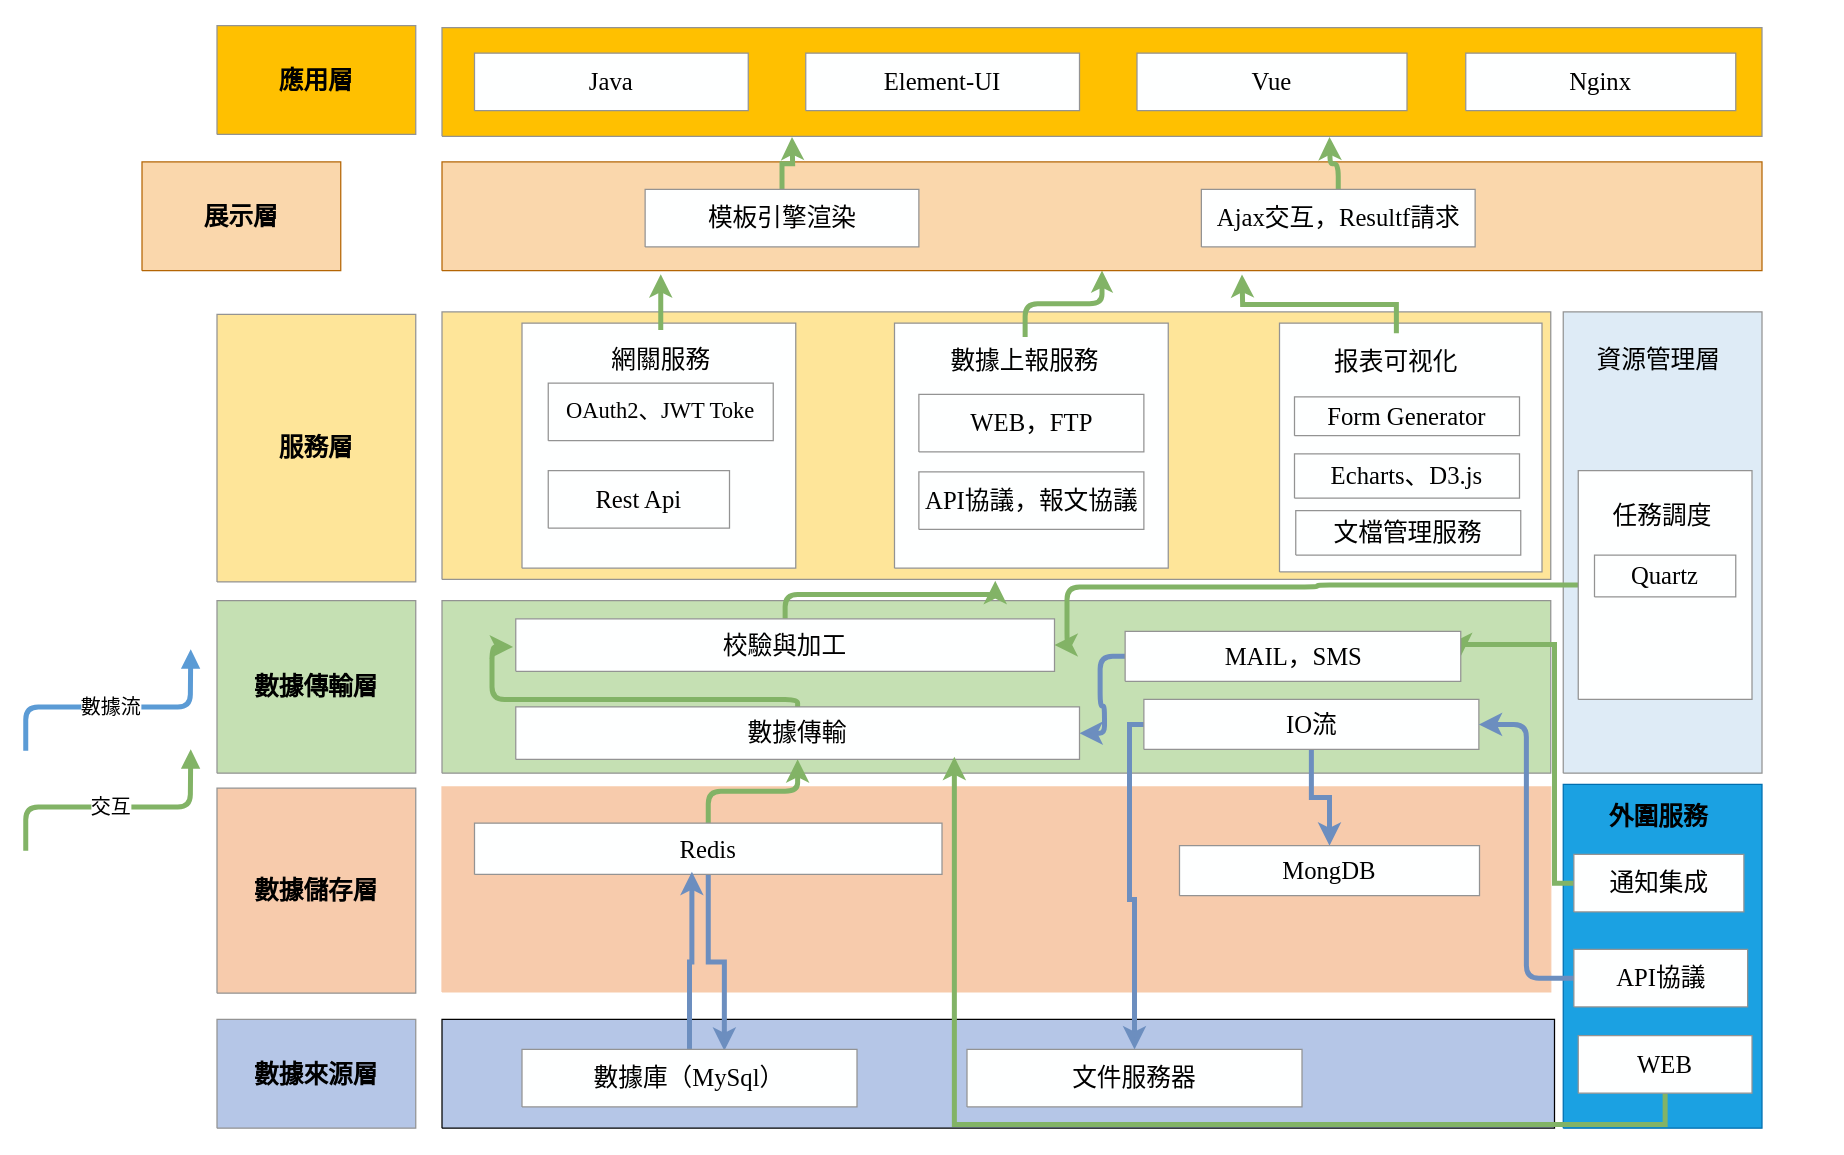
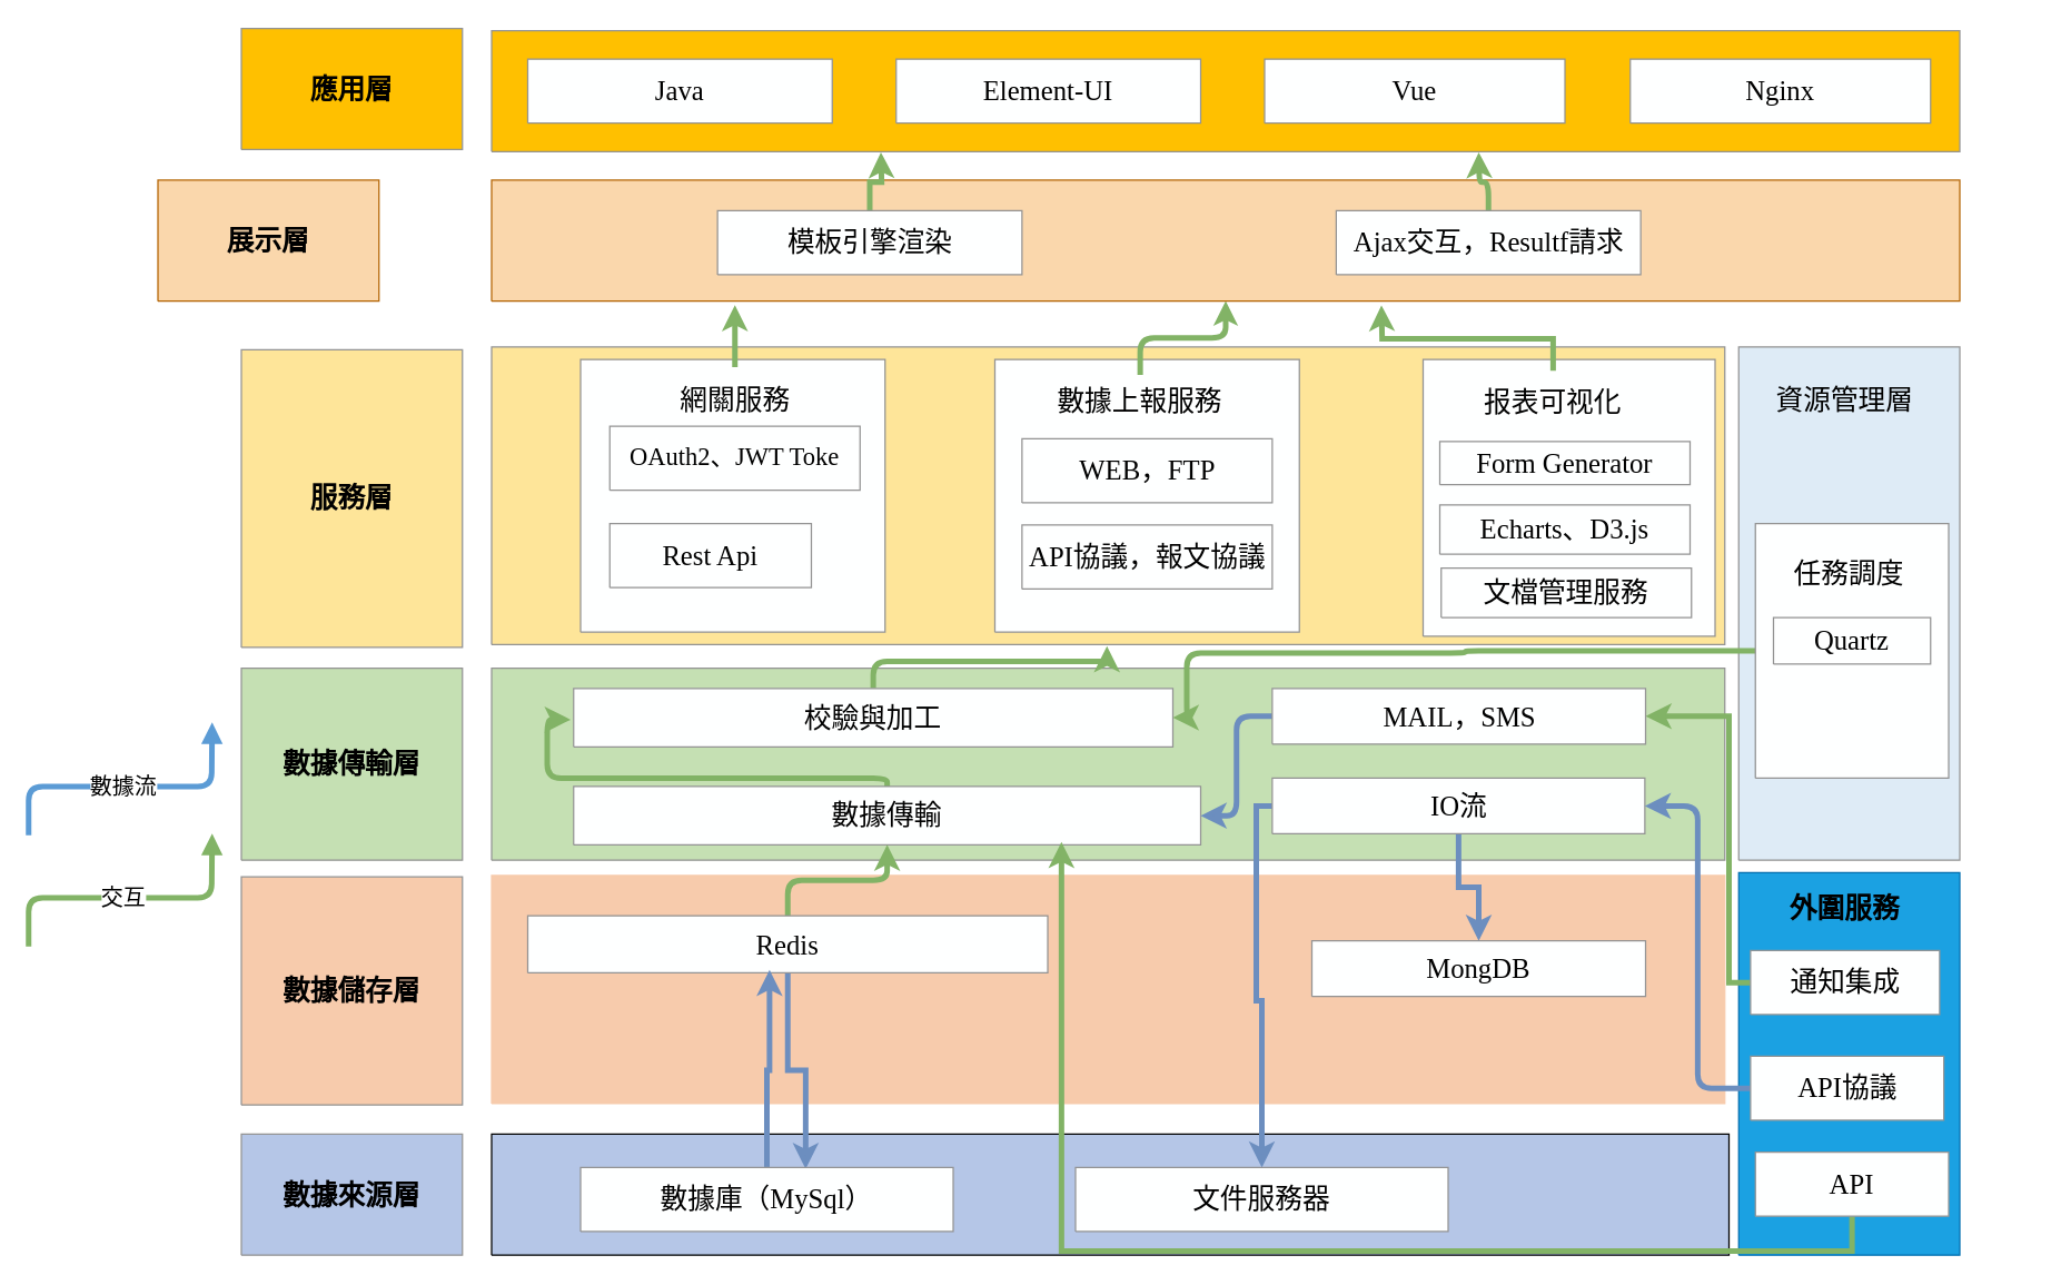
- <mxCell id="70" value="&lt;font face=&quot;SimHei&quot;&gt;&lt;span style=&quot;font-size: 19.76px;&quot;&gt;MAIL，SMS&lt;/span&gt;&lt;/font&gt;" style="verticalAlign=middle;align=center;overflow=width;vsdxID=15;fillColor=#feffff;gradientColor=none;shape=stencil(nZBLDoAgDERP0z3SIyjew0SURgSD+Lu9kMZoXLhwN9O+tukAlrNpJg1SzDH4QW/URgNYgZTkjA4UkwJUgGXng+6DX1zLfmoymdXo17xh5zmRJ6Q42BWCfc2oJfdAr+Yv+AP9Cb7OJ3H/2JG1HNGz/84klThPVCc=);strokeColor=#939393;points=[[1,0.5,0],[0.5,0,0],[0.5,0.5,0],[0.5,0.5,0]];labelBackgroundColor=none;rounded=0;html=1;whiteSpace=wrap;" parent="1" vertex="1"><mxGeometry x="899.5" y="504.5" width="268.5" height="40" as="geometry" /></mxCell>
+ <mxCell id="70" value="&lt;font face=&quot;SimHei&quot;&gt;&lt;span style=&quot;font-size: 19.76px;&quot;&gt;MAIL，SMS&lt;/span&gt;&lt;/font&gt;" style="verticalAlign=middle;align=center;overflow=width;vsdxID=15;fillColor=#feffff;gradientColor=none;shape=stencil(nZBLDoAgDERP0z3SIyjew0SURgSD+Lu9kMZoXLhwN9O+tukAlrNpJg1SzDH4QW/URgNYgZTkjA4UkwJUgGXng+6DX1zLfmoymdXo17xh5zmRJ6Q42BWCfc2oJfdAr+Yv+AP9Cb7OJ3H/2JG1HNGz/84klThPVCc=);strokeColor=#939393;points=[[1,0.5,0],[0.5,0,0],[0.5,0.5,0],[0.5,0.5,0]];labelBackgroundColor=none;rounded=0;html=1;whiteSpace=wrap;" parent="1" vertex="1"><mxGeometry x="914.5" y="494.5" width="268.5" height="40" as="geometry" /></mxCell>
- <mxCell id="61" value="&lt;font face=&quot;SimHei&quot;&gt;&lt;span style=&quot;font-size: 19.76px;&quot;&gt;WEB&lt;/span&gt;&lt;/font&gt;" style="verticalAlign=middle;align=center;overflow=width;vsdxID=58;fillColor=#feffff;gradientColor=none;shape=stencil(nZBLDoAgDERP0z3SIyjew0SURgSD+Lu9kMZoXLhwN9O+tukAlrNpJg1SzDH4QW/URgNYgZTkjA4UkwJUgGXng+6DX1zLfmoymdXo17xh5zmRJ6Q42BWCfc2oJfdAr+Yv+AP9Cb7OJ3H/2JG1HNGz/84klThPVCc=);strokeColor=#939393;points=[[1,0.5,0],[0.5,0,0],[0.5,0.5,0],[0.5,0.5,0]];labelBackgroundColor=none;rounded=0;html=1;whiteSpace=wrap;" parent="1" vertex="1"><mxGeometry x="1262" y="828" width="139" height="46" as="geometry" /></mxCell>
+ <mxCell id="61" value="&lt;font face=&quot;SimHei&quot;&gt;&lt;span style=&quot;font-size: 19.76px;&quot;&gt;API&lt;/span&gt;&lt;/font&gt;" style="verticalAlign=middle;align=center;overflow=width;vsdxID=58;fillColor=#feffff;gradientColor=none;shape=stencil(nZBLDoAgDERP0z3SIyjew0SURgSD+Lu9kMZoXLhwN9O+tukAlrNpJg1SzDH4QW/URgNYgZTkjA4UkwJUgGXng+6DX1zLfmoymdXo17xh5zmRJ6Q42BWCfc2oJfdAr+Yv+AP9Cb7OJ3H/2JG1HNGz/84klThPVCc=);strokeColor=#939393;points=[[1,0.5,0],[0.5,0,0],[0.5,0.5,0],[0.5,0.5,0]];labelBackgroundColor=none;rounded=0;html=1;whiteSpace=wrap;" parent="1" vertex="1"><mxGeometry x="1262" y="828" width="139" height="46" as="geometry" /></mxCell>
